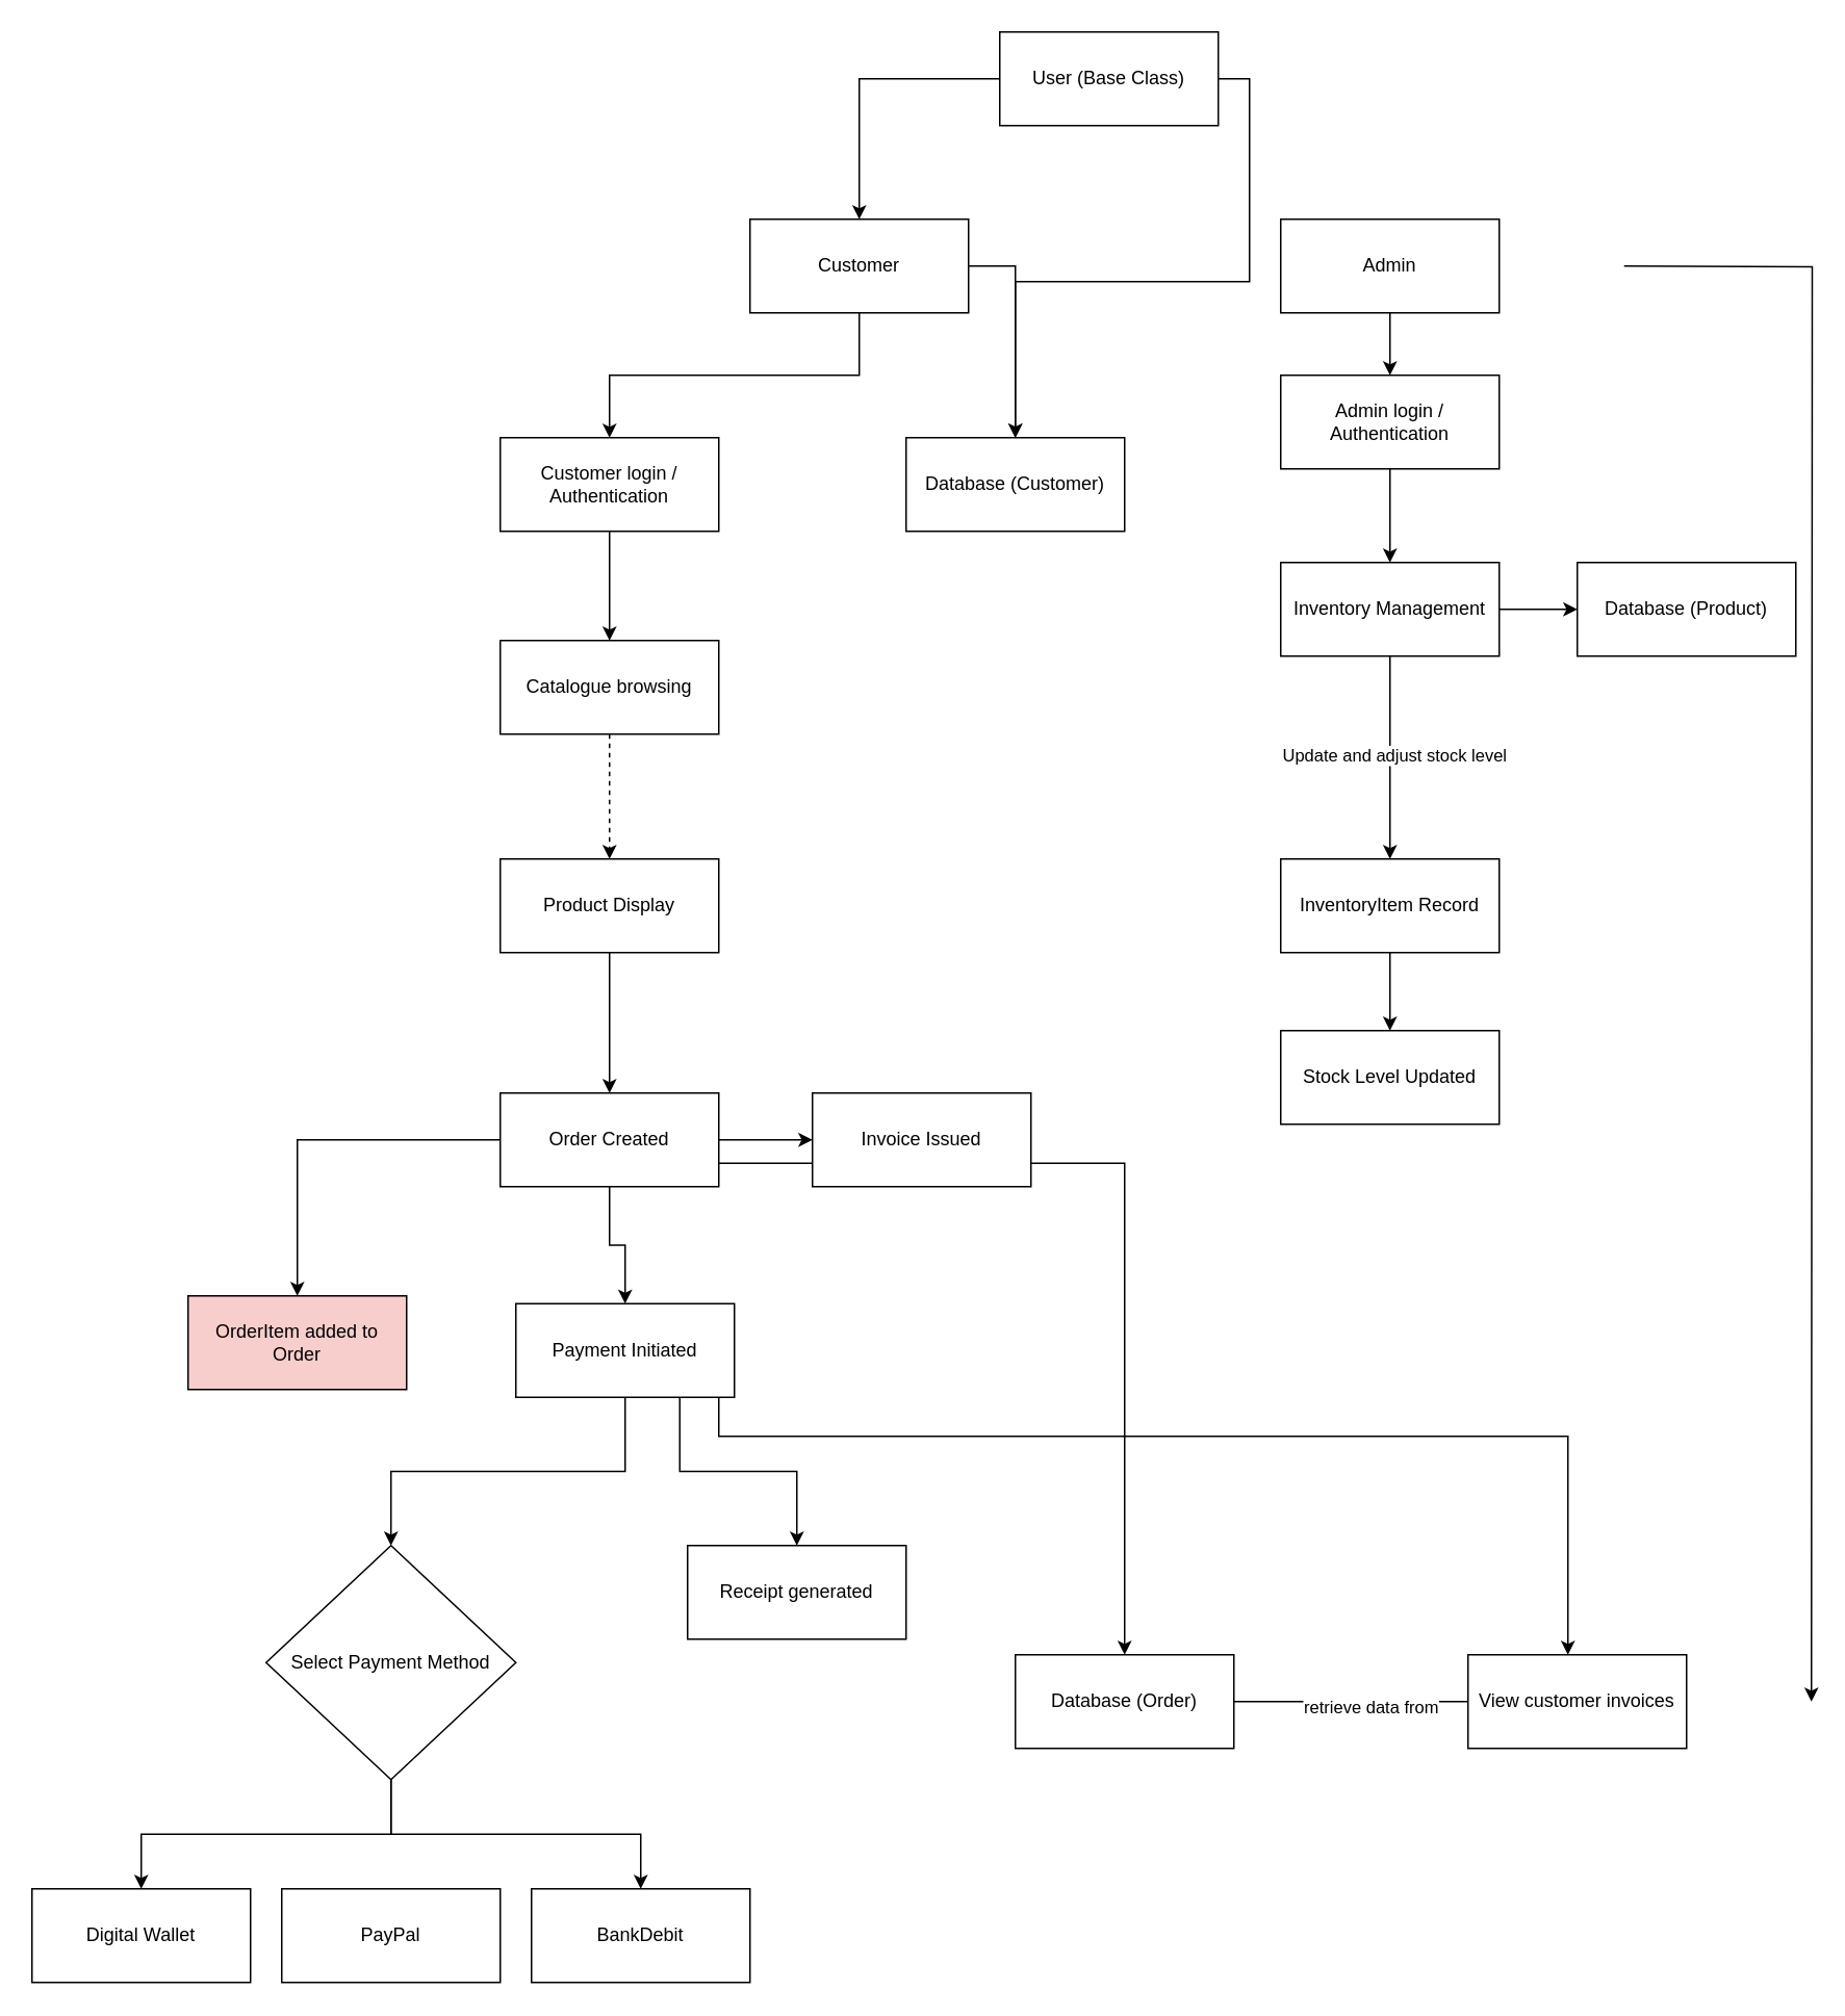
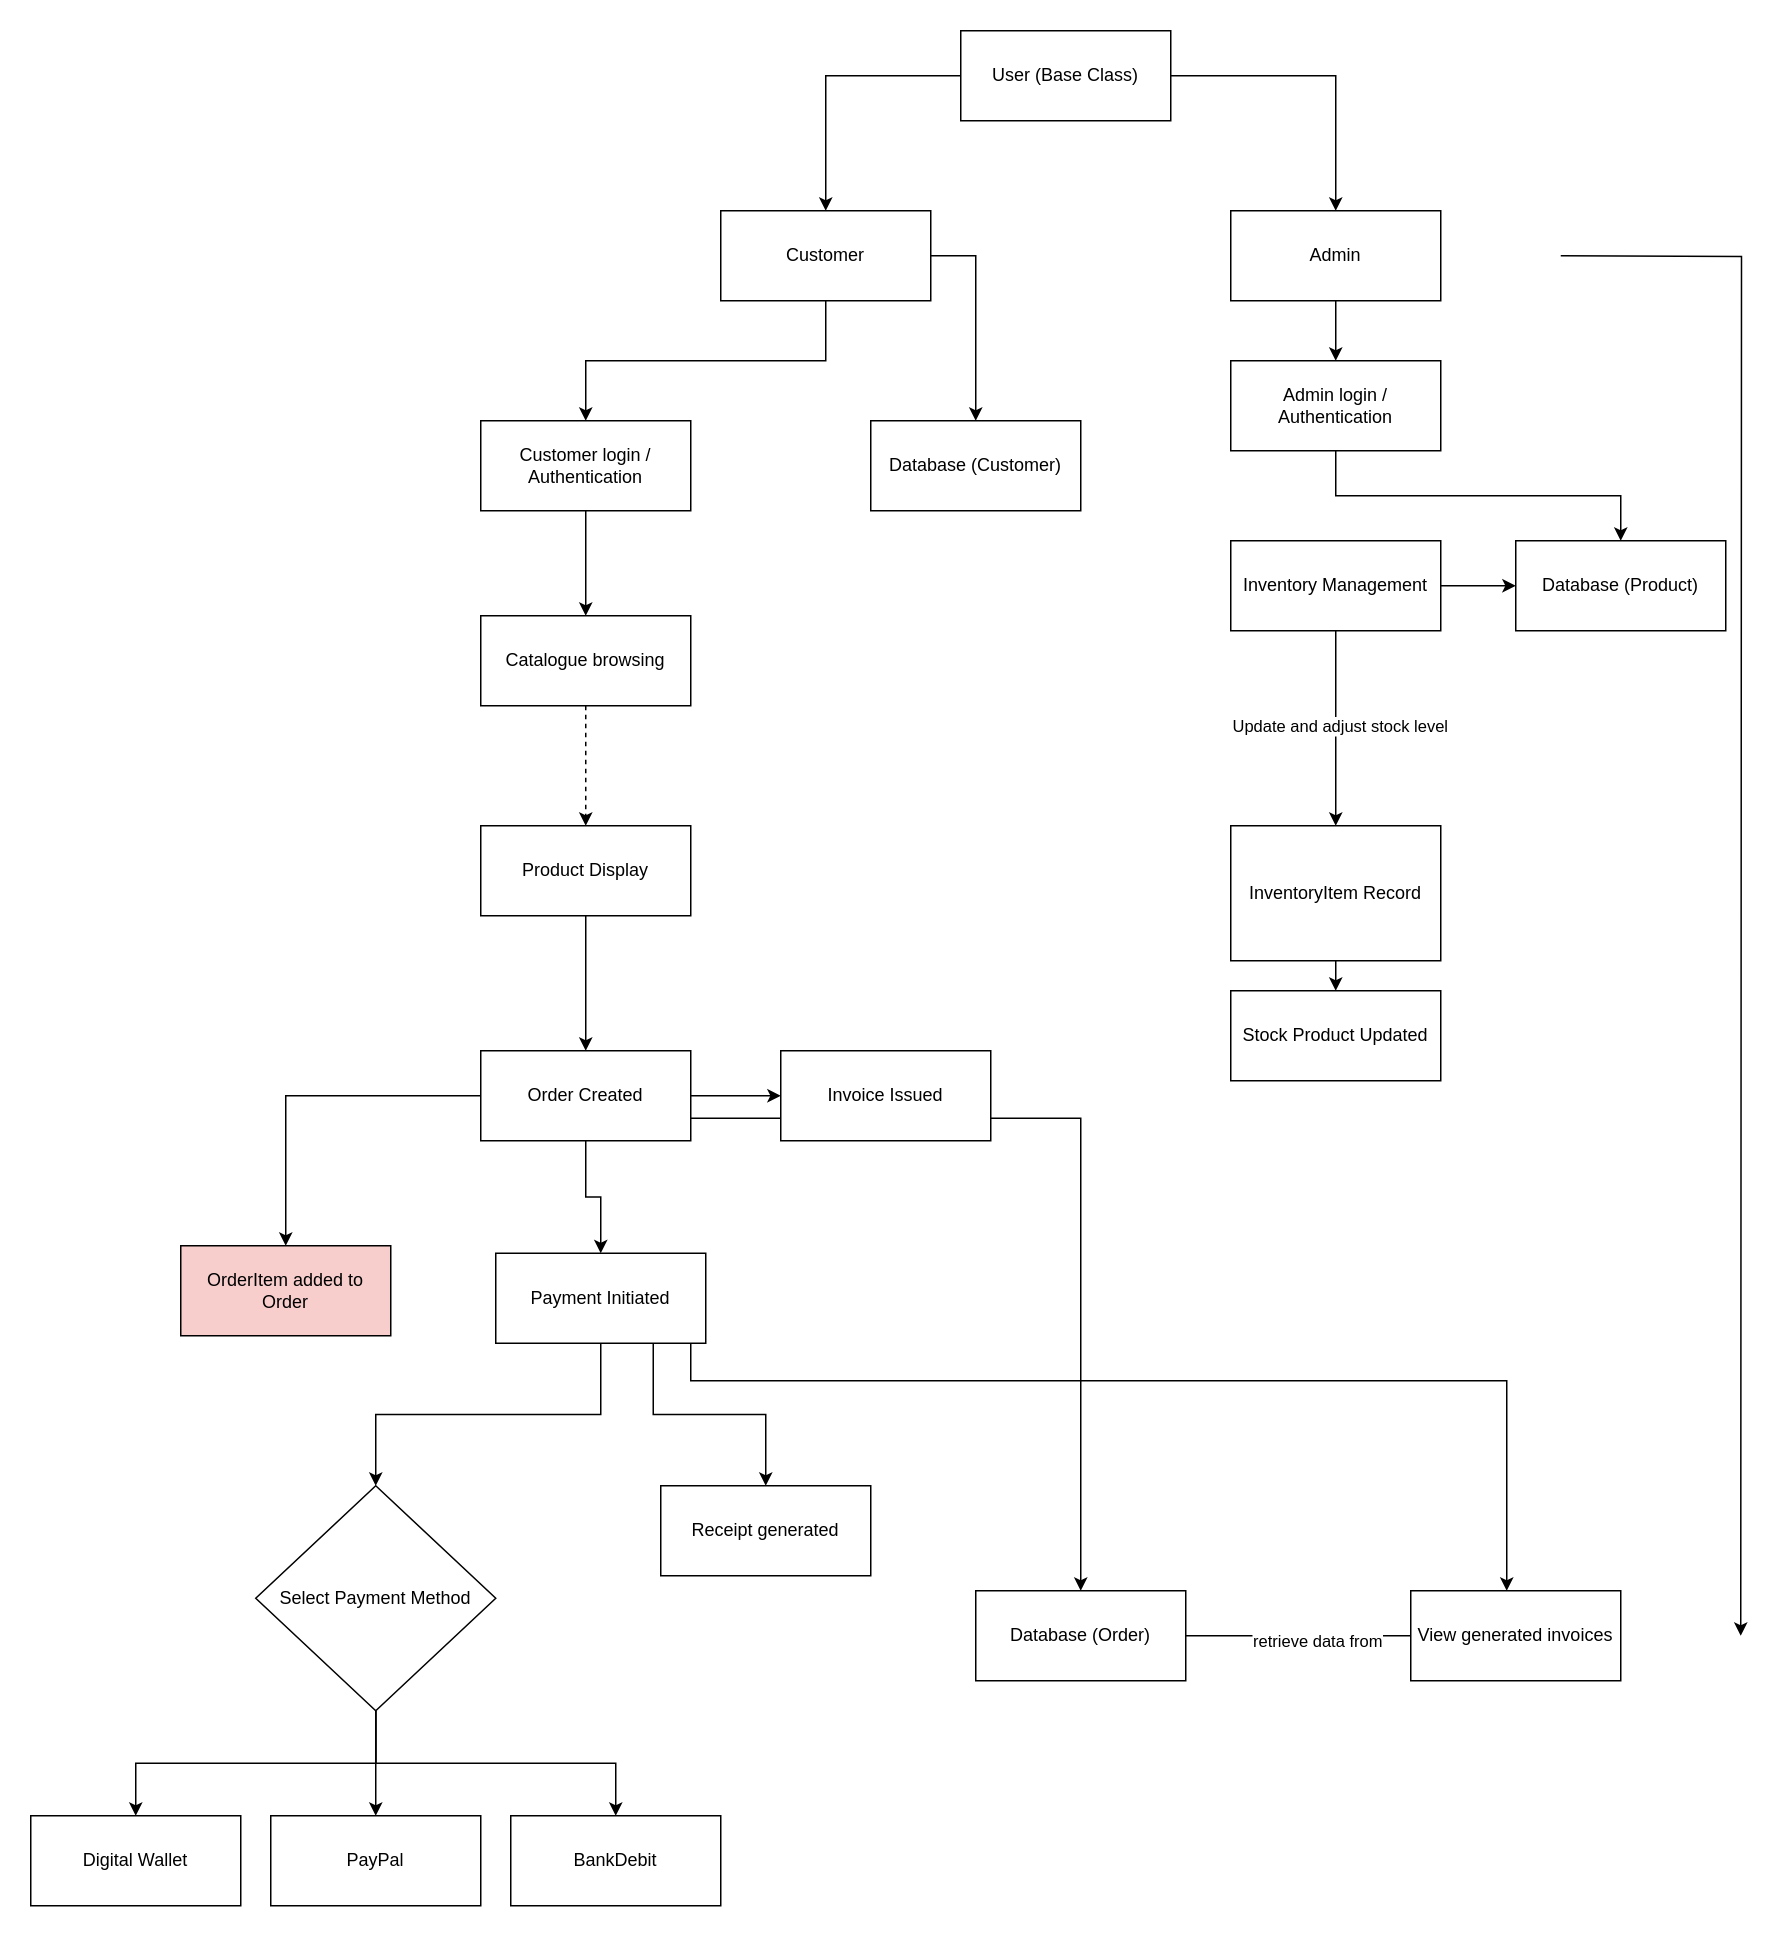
- <mxCell id="3" style="edgeStyle=orthogonalEdgeStyle;rounded=0;orthogonalLoop=1;jettySize=auto;html=1;exitX=1;exitY=0.5;exitDx=0;exitDy=0;" edge="1" parent="1" source="4" target="46"><mxGeometry relative="1" as="geometry" /></mxCell>
+ <mxCell id="3" style="edgeStyle=orthogonalEdgeStyle;rounded=0;orthogonalLoop=1;jettySize=auto;html=1;exitX=1;exitY=0.5;exitDx=0;exitDy=0;" edge="1" parent="1" source="4" target="35"><mxGeometry relative="1" as="geometry" /></mxCell>
- <mxCell id="43" style="edgeStyle=orthogonalEdgeStyle;rounded=0;orthogonalLoop=1;jettySize=auto;html=1;exitX=0.5;exitY=1;exitDx=0;exitDy=0;entryX=0.5;entryY=0;entryDx=0;entryDy=0;" edge="1" parent="1" source="44" target="39"><mxGeometry relative="1" as="geometry" /></mxCell>
+ <mxCell id="43" style="edgeStyle=orthogonalEdgeStyle;rounded=0;orthogonalLoop=1;jettySize=auto;html=1;exitX=0.5;exitY=1;exitDx=0;exitDy=0;" edge="1" parent="1" source="44" target="45"><mxGeometry relative="1" as="geometry" /></mxCell>
- <mxCell id="41" value="InventoryItem Record" style="rounded=0;whiteSpace=wrap;html=1;" vertex="1" parent="1"><mxGeometry x="820" y="550" width="140" height="60" as="geometry" /></mxCell>
+ <mxCell id="41" value="InventoryItem Record" style="rounded=0;whiteSpace=wrap;html=1;" vertex="1" parent="1"><mxGeometry x="820" y="550" width="140" height="90" as="geometry" /></mxCell>
- <mxCell id="42" value="Stock Level Updated" style="rounded=0;whiteSpace=wrap;html=1;" vertex="1" parent="1"><mxGeometry x="820" y="660" width="140" height="60" as="geometry" /></mxCell>
+ <mxCell id="42" value="Stock Product Updated" style="rounded=0;whiteSpace=wrap;html=1;" vertex="1" parent="1"><mxGeometry x="820" y="660" width="140" height="60" as="geometry" /></mxCell>
- <mxCell id="49" value="View customer invoices" style="rounded=0;whiteSpace=wrap;html=1;" vertex="1" parent="1"><mxGeometry x="940" y="1060" width="140" height="60" as="geometry" /></mxCell>
+ <mxCell id="49" value="View generated invoices" style="rounded=0;whiteSpace=wrap;html=1;" vertex="1" parent="1"><mxGeometry x="940" y="1060" width="140" height="60" as="geometry" /></mxCell>
+ <mxCell id="26" style="edgeStyle=orthogonalEdgeStyle;rounded=0;orthogonalLoop=1;jettySize=auto;html=1;exitX=0.5;exitY=1;exitDx=0;exitDy=0;entryX=0.5;entryY=0;entryDx=0;entryDy=0;" edge="1" parent="1" source="28" target="30"><mxGeometry relative="1" as="geometry" /></mxCell>
